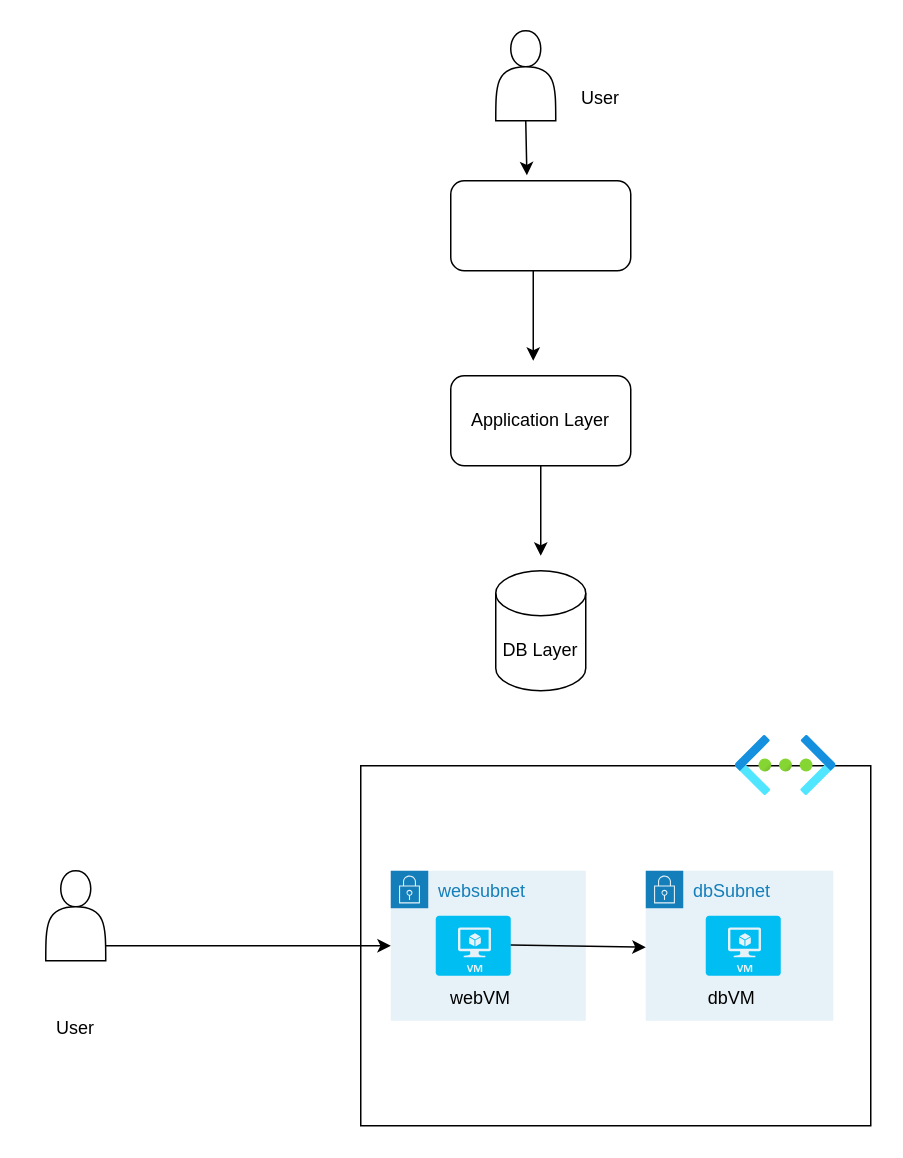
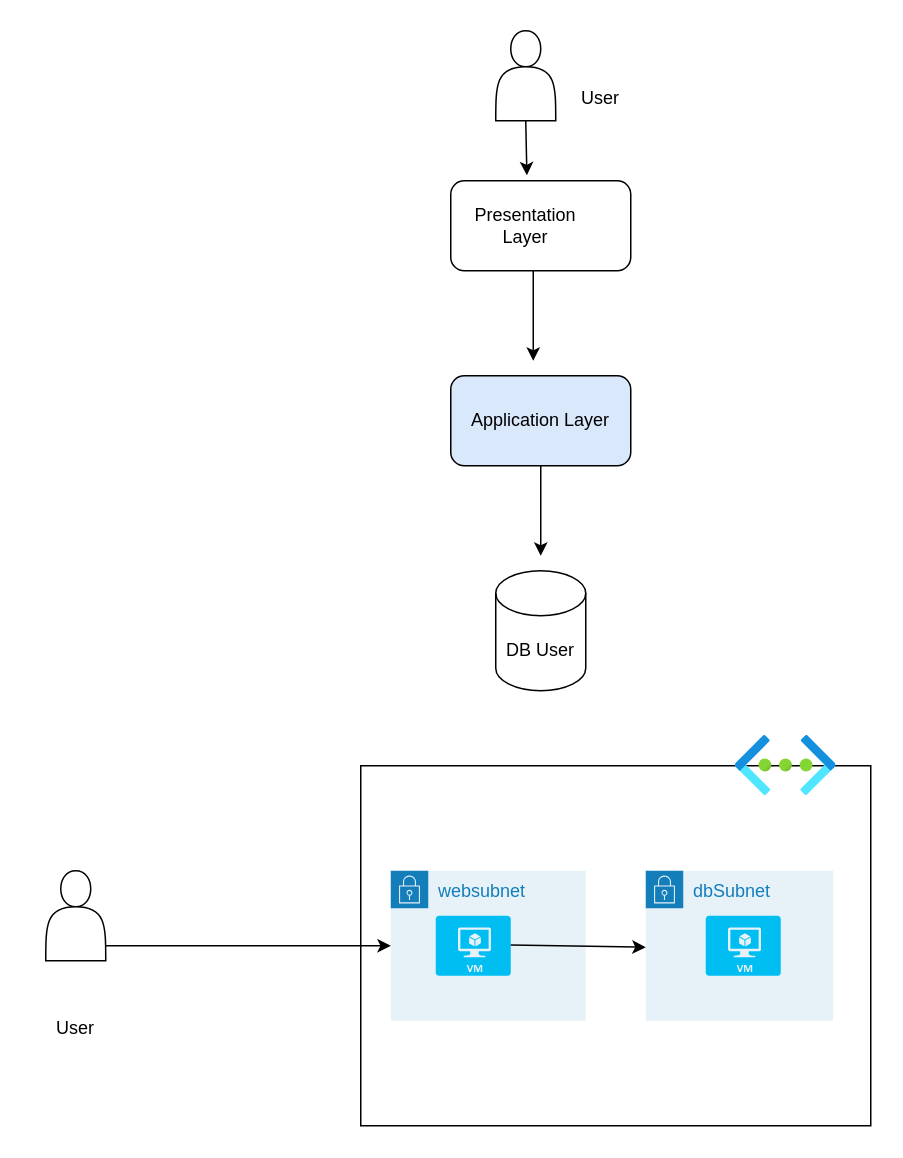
+ <mxCell id="5" value="Presentation Layer" style="text;html=1;strokeColor=none;fillColor=none;align=center;verticalAlign=middle;whiteSpace=wrap;rounded=0;" parent="1" vertex="1"><mxGeometry x="320" y="135" width="60" height="30" as="geometry" /></mxCell>
- <mxCell id="3" value="Application Layer" style="rounded=1;whiteSpace=wrap;html=1;" parent="1" vertex="1"><mxGeometry x="300" y="250" width="120" height="60" as="geometry" /></mxCell>
+ <mxCell id="3" value="Application Layer" style="rounded=1;whiteSpace=wrap;html=1;fillColor=#dae8fc;" parent="1" vertex="1"><mxGeometry x="300" y="250" width="120" height="60" as="geometry" /></mxCell>
- <mxCell id="4" value="DB Layer" style="shape=cylinder3;whiteSpace=wrap;html=1;boundedLbl=1;backgroundOutline=1;size=15;" parent="1" vertex="1"><mxGeometry x="330" y="380" width="60" height="80" as="geometry" /></mxCell>
+ <mxCell id="4" value="DB User" style="shape=cylinder3;whiteSpace=wrap;html=1;boundedLbl=1;backgroundOutline=1;size=15;" parent="1" vertex="1"><mxGeometry x="330" y="380" width="60" height="80" as="geometry" /></mxCell>
- <mxCell id="15" value="webVM" style="text;html=1;strokeColor=none;fillColor=none;align=center;verticalAlign=middle;whiteSpace=wrap;rounded=0;" parent="13" vertex="1"><mxGeometry x="30" y="70" width="60" height="30" as="geometry" /></mxCell>
- <mxCell id="18" value="dbVM" style="text;html=1;strokeColor=none;fillColor=none;align=center;verticalAlign=middle;whiteSpace=wrap;rounded=0;" parent="16" vertex="1"><mxGeometry x="20" y="70" width="75" height="30" as="geometry" /></mxCell>
